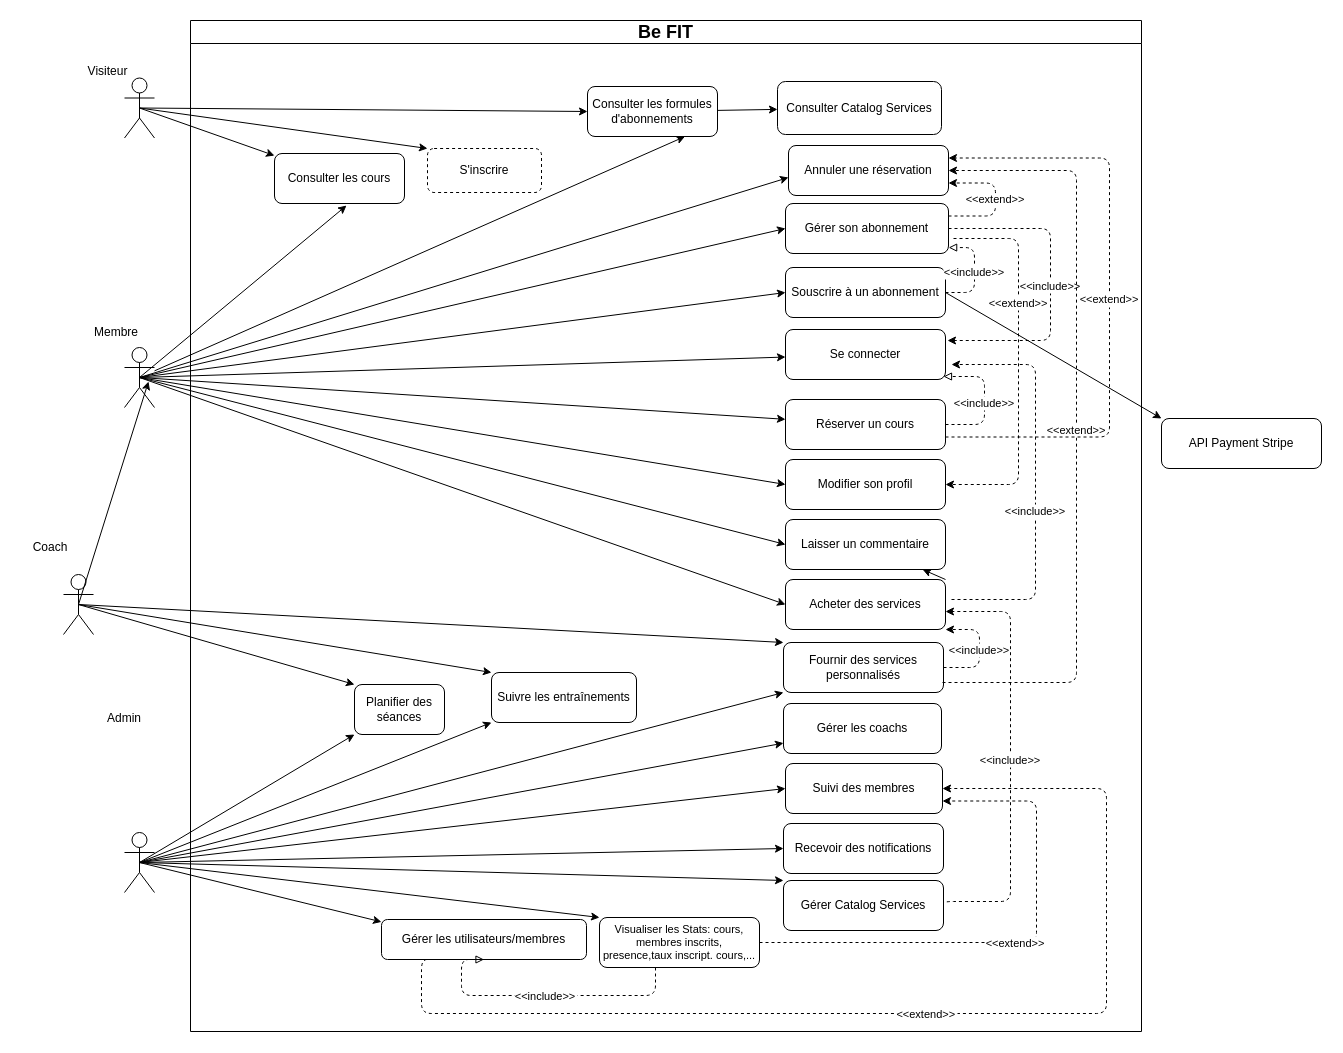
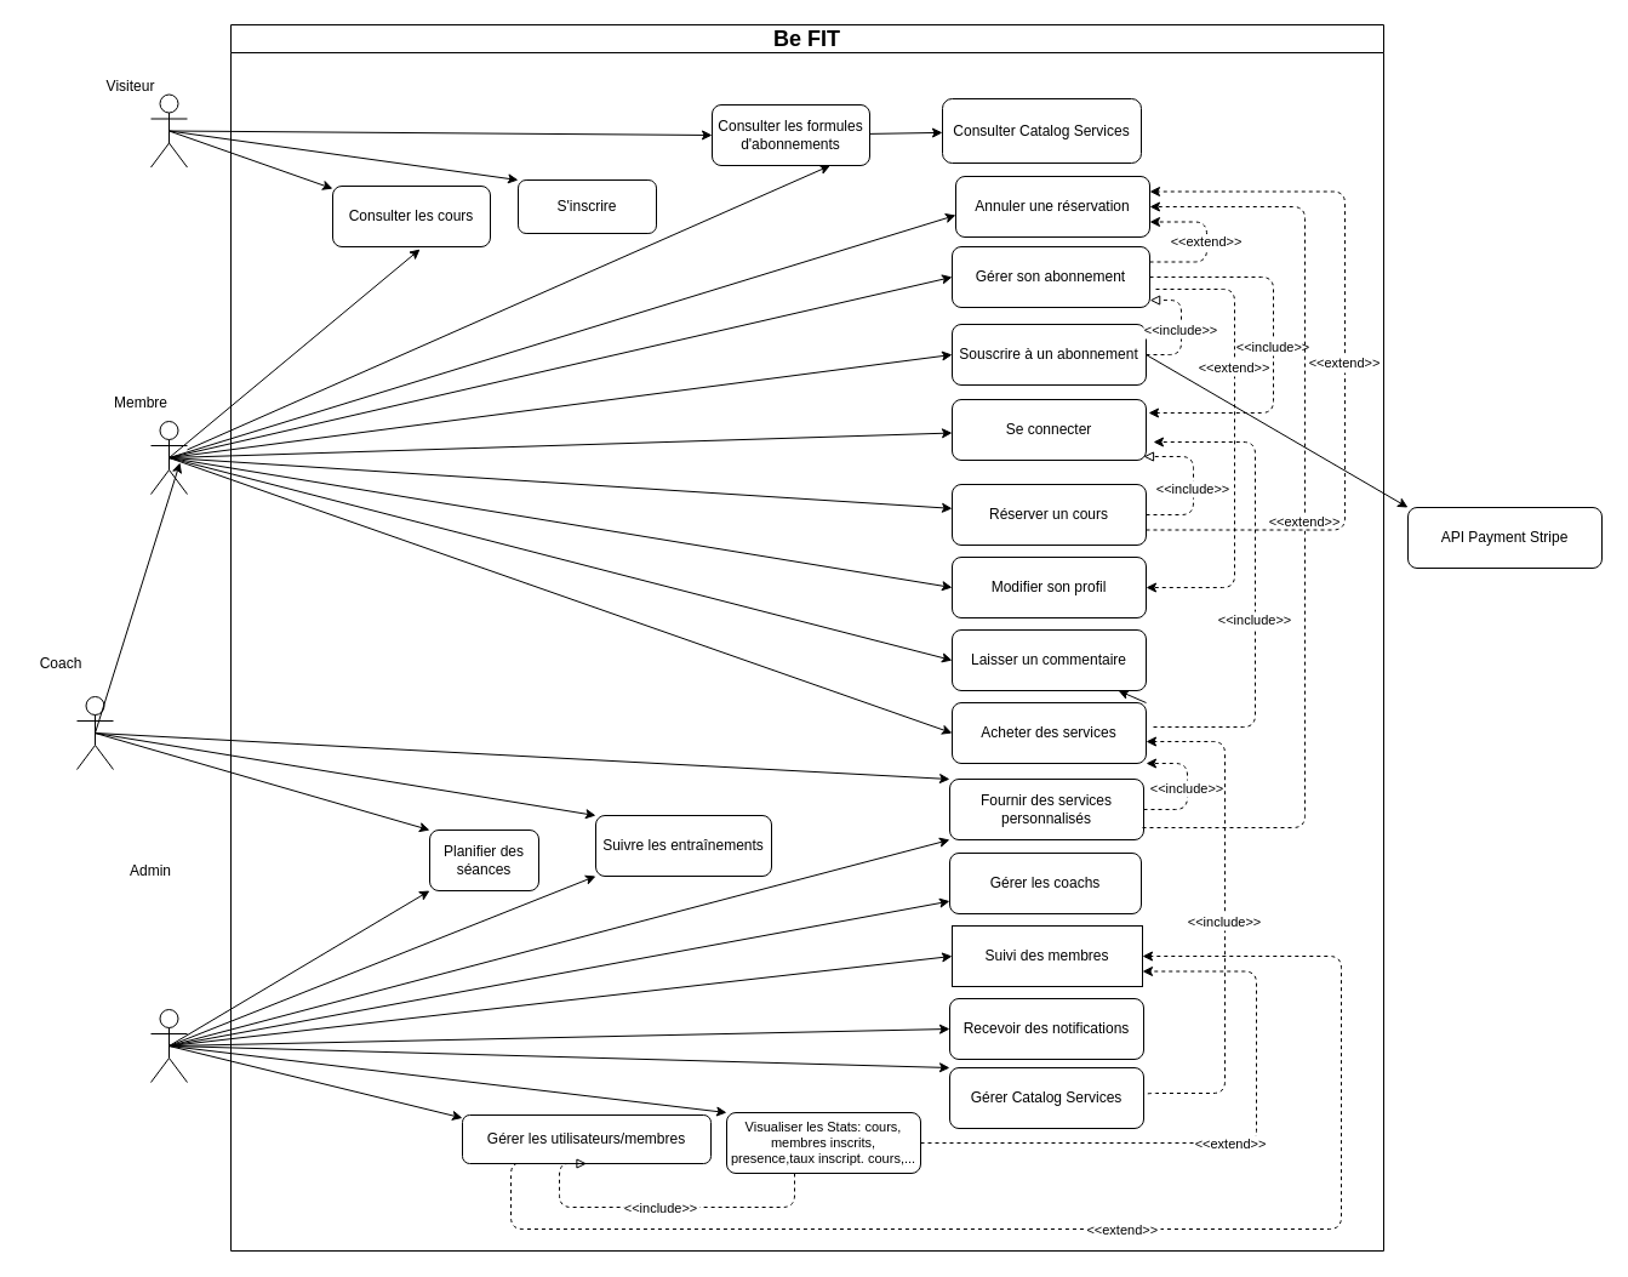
- <mxCell id="3" value="S'inscrire" style="rounded=1;whiteSpace=wrap;dashed=1;" parent="1" vertex="1"><mxGeometry x="427" y="148" width="114" height="44" as="geometry" /></mxCell>
+ <mxCell id="3" value="S'inscrire" style="rounded=1;whiteSpace=wrap" parent="1" vertex="1"><mxGeometry x="427" y="148" width="114" height="44" as="geometry" /></mxCell>
- <mxCell id="18" value="Suivi des membres" style="rounded=1;whiteSpace=wrap" parent="1" vertex="1"><mxGeometry x="785" y="763" width="157" height="50" as="geometry" /></mxCell>
+ <mxCell id="18" value="Suivi des membres" style="whiteSpace=wrap;rounded=0;" parent="1" vertex="1"><mxGeometry x="785" y="763" width="157" height="50" as="geometry" /></mxCell>
